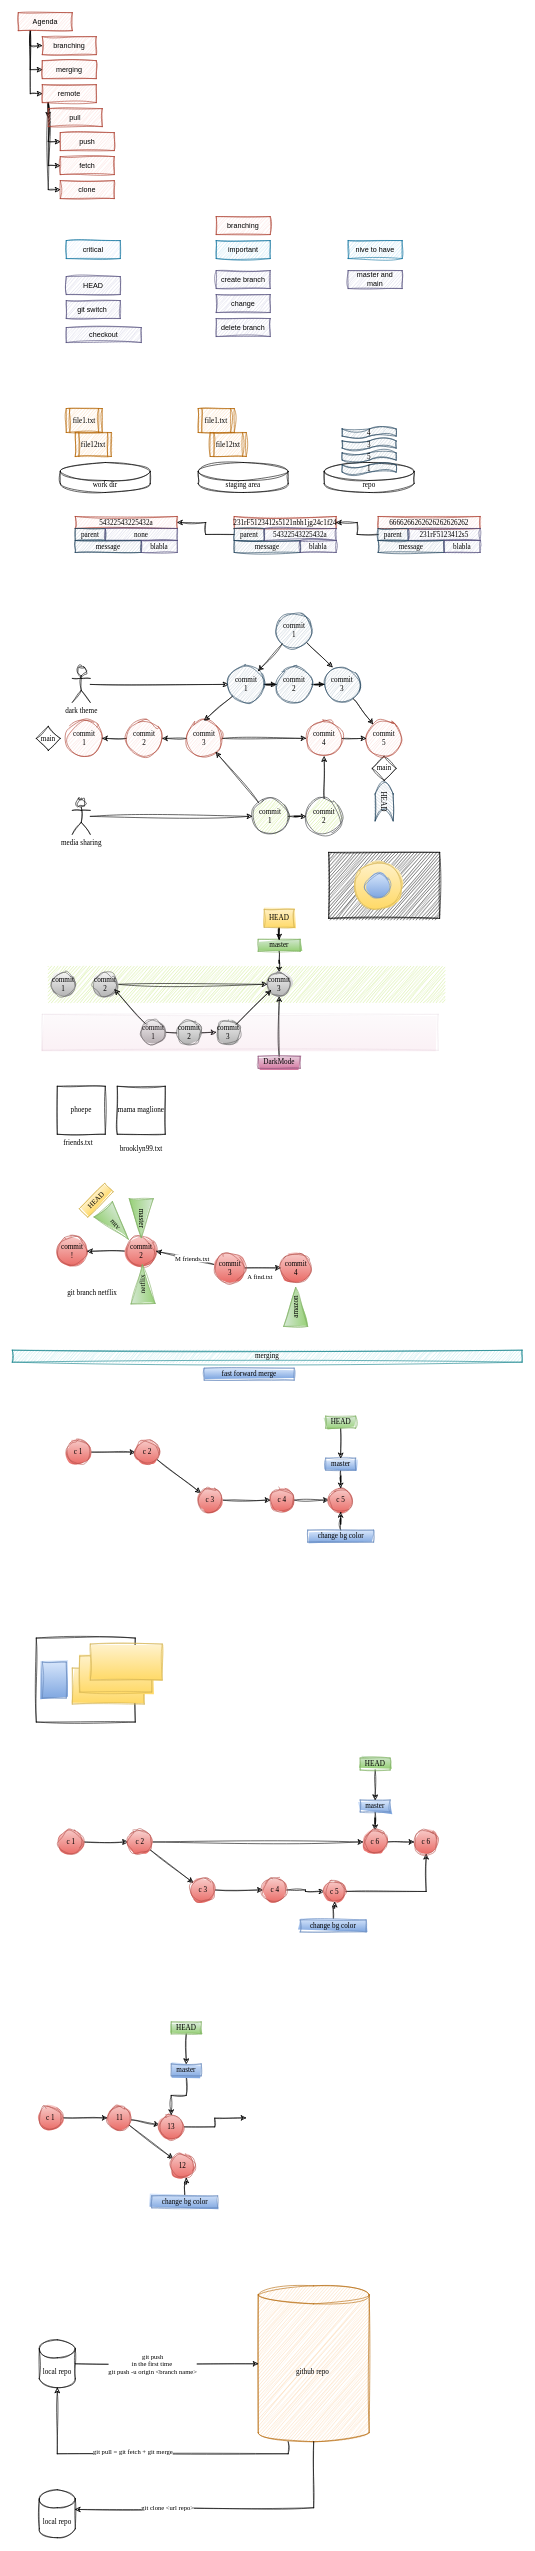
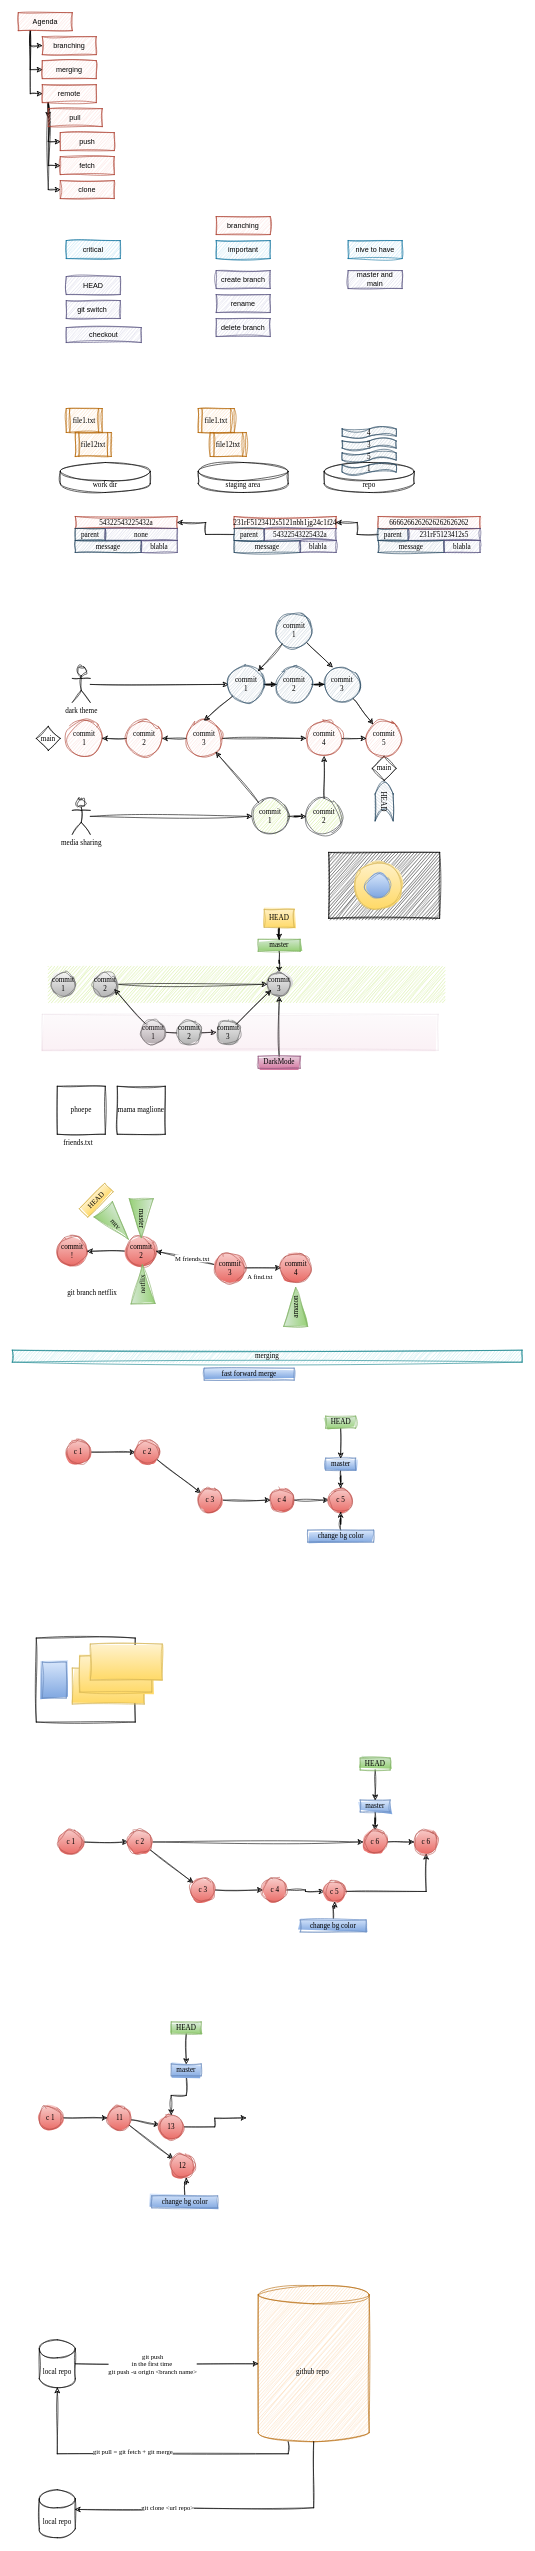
- <mxCell id="20" value="critical" style="rounded=0;whiteSpace=wrap;html=1;sketch=1;curveFitting=1;jiggle=2;fillColor=#dae8fc;strokeColor=#10739e;" vertex="1" parent="1"><mxGeometry x="110" y="400" width="90" height="30" as="geometry" /></mxCell>
+ <mxCell id="20" value="critical" style="rounded=0;whiteSpace=wrap;html=1;sketch=1;curveFitting=1;jiggle=2;fillColor=#b1ddf0;strokeColor=#10739e;" vertex="1" parent="1"><mxGeometry x="110" y="400" width="90" height="30" as="geometry" /></mxCell>
- <mxCell id="25" value="change" style="rounded=0;whiteSpace=wrap;html=1;sketch=1;curveFitting=1;jiggle=2;fillColor=#d0cee2;strokeColor=#56517e;" vertex="1" parent="1"><mxGeometry x="360" y="490" width="90" height="30" as="geometry" /></mxCell>
+ <mxCell id="25" value="rename" style="rounded=0;whiteSpace=wrap;html=1;sketch=1;curveFitting=1;jiggle=2;fillColor=#d0cee2;strokeColor=#56517e;" vertex="1" parent="1"><mxGeometry x="360" y="490" width="90" height="30" as="geometry" /></mxCell>
- <mxCell id="111" value="brooklyn99.txt" style="text;html=1;align=center;verticalAlign=middle;whiteSpace=wrap;rounded=0;fontFamily=Architects Daughter;fontSource=https%3A%2F%2Ffonts.googleapis.com%2Fcss%3Ffamily%3DArchitects%2BDaughter;" vertex="1" parent="1"><mxGeometry x="205" y="1900" width="60" height="30" as="geometry" /></mxCell>
